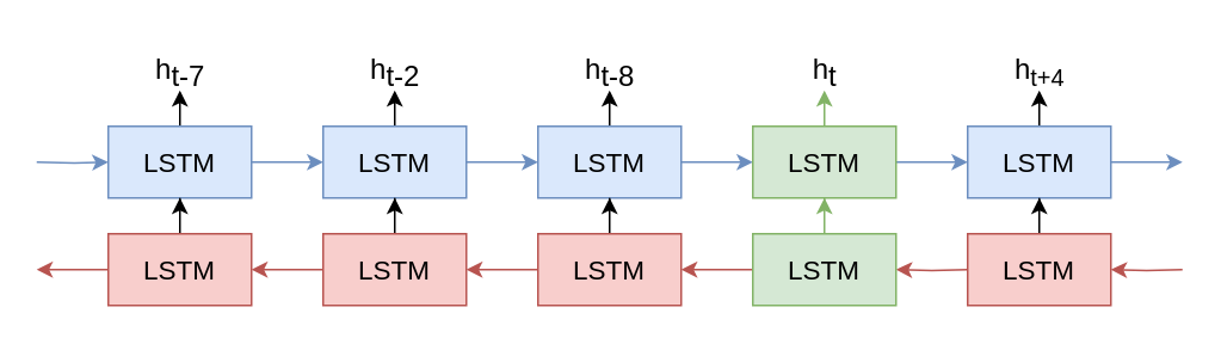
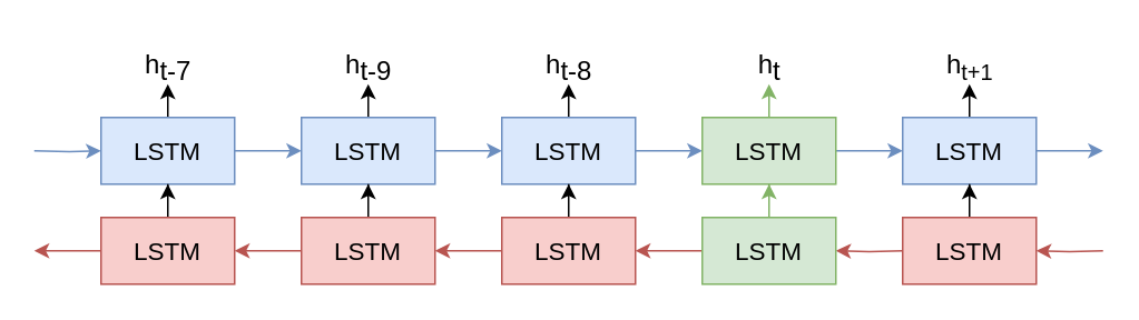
- <mxCell id="30" value="h&lt;sub style=&quot;font-size: 16px;&quot;&gt;t-2&lt;/sub&gt;" style="text;html=1;align=center;verticalAlign=middle;resizable=0;points=[];autosize=1;strokeColor=none;fillColor=none;fontSize=16;" vertex="1" parent="1"><mxGeometry x="195" y="20" width="50" height="40" as="geometry" /></mxCell>
+ <mxCell id="30" value="h&lt;sub style=&quot;font-size: 16px;&quot;&gt;t-9&lt;/sub&gt;" style="text;html=1;align=center;verticalAlign=middle;resizable=0;points=[];autosize=1;strokeColor=none;fillColor=none;fontSize=16;" vertex="1" parent="1"><mxGeometry x="195" y="20" width="50" height="40" as="geometry" /></mxCell>
- <mxCell id="38" value="h&lt;sub&gt;t+4&lt;/sub&gt;" style="text;html=1;align=center;verticalAlign=middle;resizable=0;points=[];autosize=1;strokeColor=none;fillColor=none;fontSize=16;" vertex="1" parent="1"><mxGeometry x="555" y="20" width="50" height="40" as="geometry" /></mxCell>
+ <mxCell id="38" value="h&lt;sub&gt;t+1&lt;/sub&gt;" style="text;html=1;align=center;verticalAlign=middle;resizable=0;points=[];autosize=1;strokeColor=none;fillColor=none;fontSize=16;" vertex="1" parent="1"><mxGeometry x="555" y="20" width="50" height="40" as="geometry" /></mxCell>
